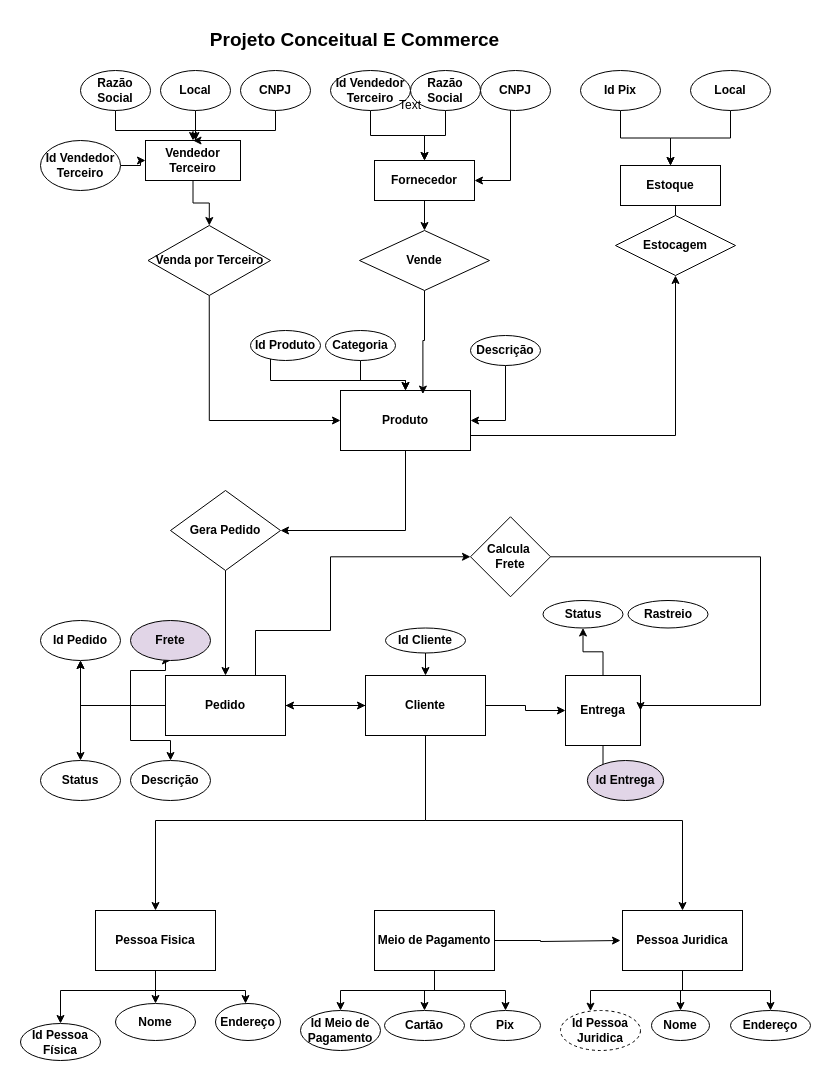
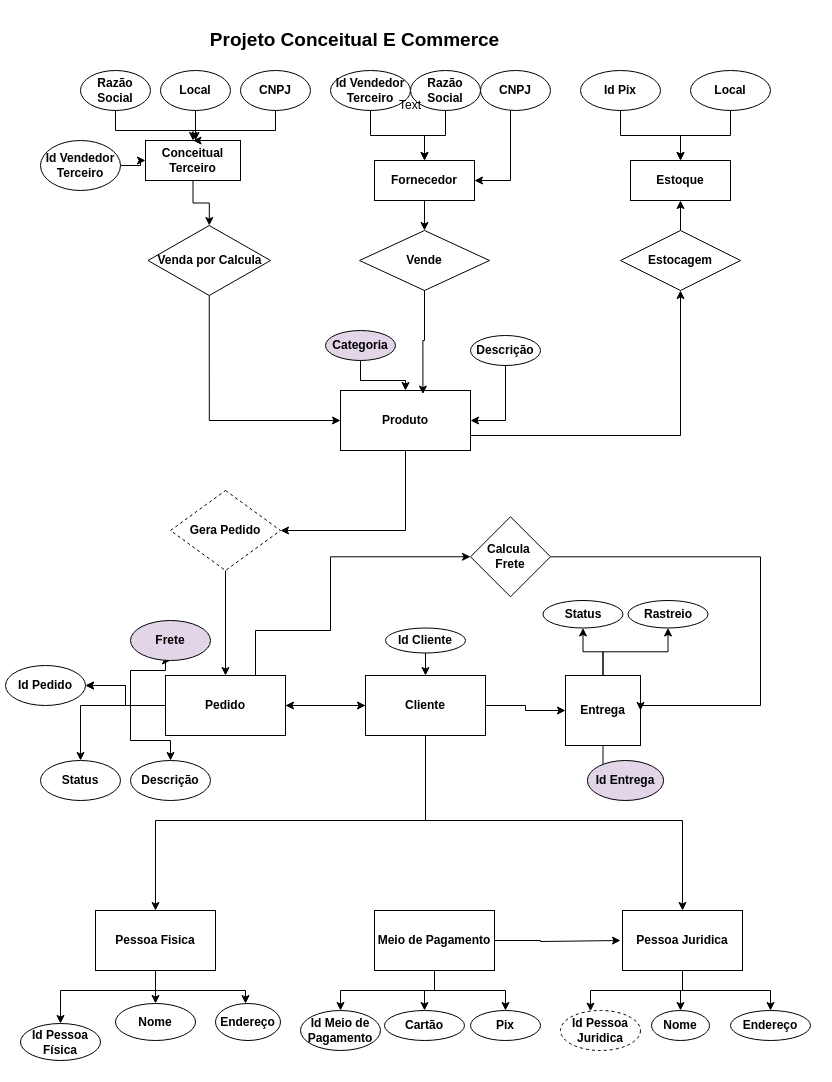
- <mxCell id="3" value="Vendedor Terceiro" style="whiteSpace=wrap;html=1;align=center;fontStyle=1;fontFamily=Helvetica;" vertex="1" parent="1"><mxGeometry x="145" y="140" width="95" height="40" as="geometry" /></mxCell>
+ <mxCell id="3" value="Conceitual Terceiro" style="whiteSpace=wrap;html=1;align=center;fontStyle=1;fontFamily=Helvetica;" vertex="1" parent="1"><mxGeometry x="145" y="140" width="95" height="40" as="geometry" /></mxCell>
- <mxCell id="35" value="Estoque" style="whiteSpace=wrap;html=1;align=center;fontStyle=1;fontFamily=Helvetica;" vertex="1" parent="1"><mxGeometry x="620" y="165" width="100" height="40" as="geometry" /></mxCell>
+ <mxCell id="35" value="Estoque" style="whiteSpace=wrap;html=1;align=center;fontStyle=1;fontFamily=Helvetica;" vertex="1" parent="1"><mxGeometry x="630" y="160" width="100" height="40" as="geometry" /></mxCell>
- <mxCell id="34" value="Estocagem" style="shape=rhombus;perimeter=rhombusPerimeter;whiteSpace=wrap;html=1;align=center;fontStyle=1;fontFamily=Helvetica;" vertex="1" parent="1"><mxGeometry x="615" y="215" width="120" height="60" as="geometry" /></mxCell>
+ <mxCell id="34" value="Estocagem" style="shape=rhombus;perimeter=rhombusPerimeter;whiteSpace=wrap;html=1;align=center;fontStyle=1;fontFamily=Helvetica;" vertex="1" parent="1"><mxGeometry x="620" y="230" width="120" height="60" as="geometry" /></mxCell>
- <mxCell id="13" value="Venda por Terceiro" style="shape=rhombus;perimeter=rhombusPerimeter;whiteSpace=wrap;html=1;align=center;fontStyle=1;fontFamily=Helvetica;" vertex="1" parent="1"><mxGeometry x="147.5" y="225" width="122.5" height="70" as="geometry" /></mxCell>
+ <mxCell id="13" value="Venda por Calcula" style="shape=rhombus;perimeter=rhombusPerimeter;whiteSpace=wrap;html=1;align=center;fontStyle=1;fontFamily=Helvetica;" vertex="1" parent="1"><mxGeometry x="147.5" y="225" width="122.5" height="70" as="geometry" /></mxCell>
- <mxCell id="18" value="Id Produto" style="ellipse;whiteSpace=wrap;html=1;align=center;fontStyle=1;fontFamily=Helvetica;" vertex="1" parent="1"><mxGeometry x="250" y="330" width="70" height="30" as="geometry" /></mxCell>
- <mxCell id="20" value="Categoria" style="ellipse;whiteSpace=wrap;html=1;align=center;fontStyle=1;fontFamily=Helvetica;" vertex="1" parent="1"><mxGeometry x="325" y="330" width="70" height="30" as="geometry" /></mxCell>
+ <mxCell id="20" value="Categoria" style="ellipse;whiteSpace=wrap;html=1;align=center;fontStyle=1;fontFamily=Helvetica;fillColor=#e1d5e7;" vertex="1" parent="1"><mxGeometry x="325" y="330" width="70" height="30" as="geometry" /></mxCell>
- <mxCell id="17" value="" style="edgeStyle=orthogonalEdgeStyle;rounded=0;orthogonalLoop=1;jettySize=auto;html=1;entryX=0.5;entryY=0;entryDx=0;entryDy=0;fontStyle=1;fontFamily=Helvetica;" edge="1" parent="1" source="18" target="16"><mxGeometry relative="1" as="geometry"><Array as="points"><mxPoint x="270" y="380" /><mxPoint x="405" y="380" /></Array></mxGeometry></mxCell>
- <mxCell id="43" value="Gera Pedido" style="rhombus;whiteSpace=wrap;html=1;fontStyle=1;" vertex="1" parent="1"><mxGeometry x="170" y="490" width="110" height="80" as="geometry" /></mxCell>
+ <mxCell id="43" value="Gera Pedido" style="rhombus;whiteSpace=wrap;html=1;fontStyle=1;dashed=1;" vertex="1" parent="1"><mxGeometry x="170" y="490" width="110" height="80" as="geometry" /></mxCell>
- <mxCell id="52" value="Id Pedido" style="ellipse;whiteSpace=wrap;html=1;fontStyle=1;" vertex="1" parent="1"><mxGeometry x="40" y="620" width="80" height="40" as="geometry" /></mxCell>
+ <mxCell id="52" value="Id Pedido" style="ellipse;whiteSpace=wrap;html=1;fontStyle=1;" vertex="1" parent="1"><mxGeometry x="5" y="665" width="80" height="40" as="geometry" /></mxCell>
+ <mxCell id="86" value="" style="edgeStyle=orthogonalEdgeStyle;rounded=0;orthogonalLoop=1;jettySize=auto;html=1;" edge="1" parent="1" source="88" target="90"><mxGeometry relative="1" as="geometry" /></mxCell>
